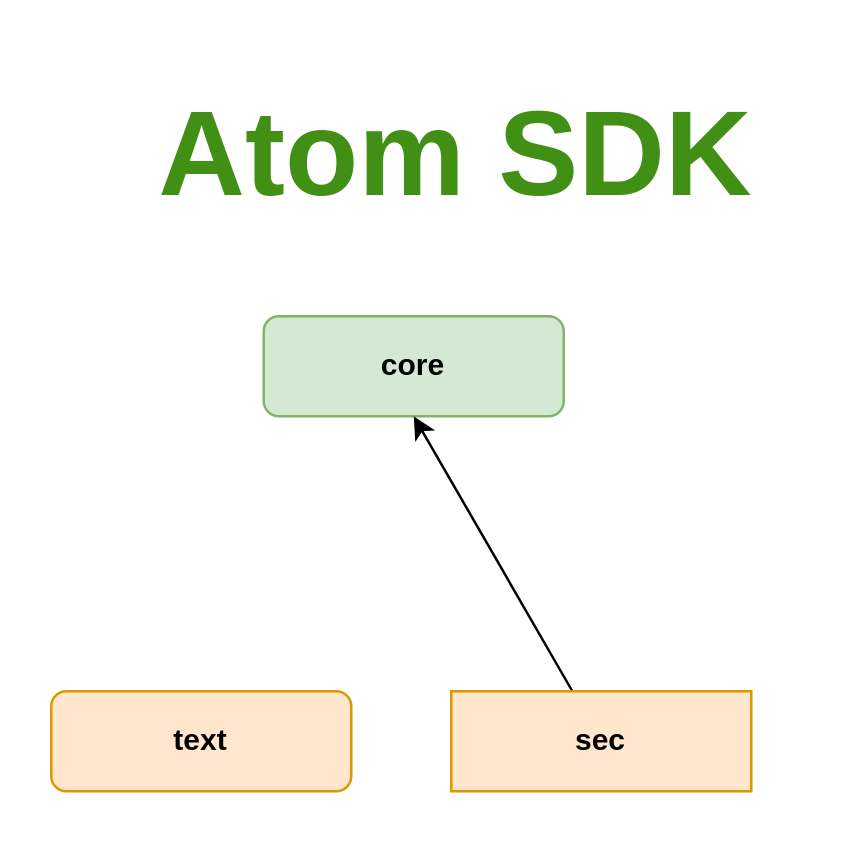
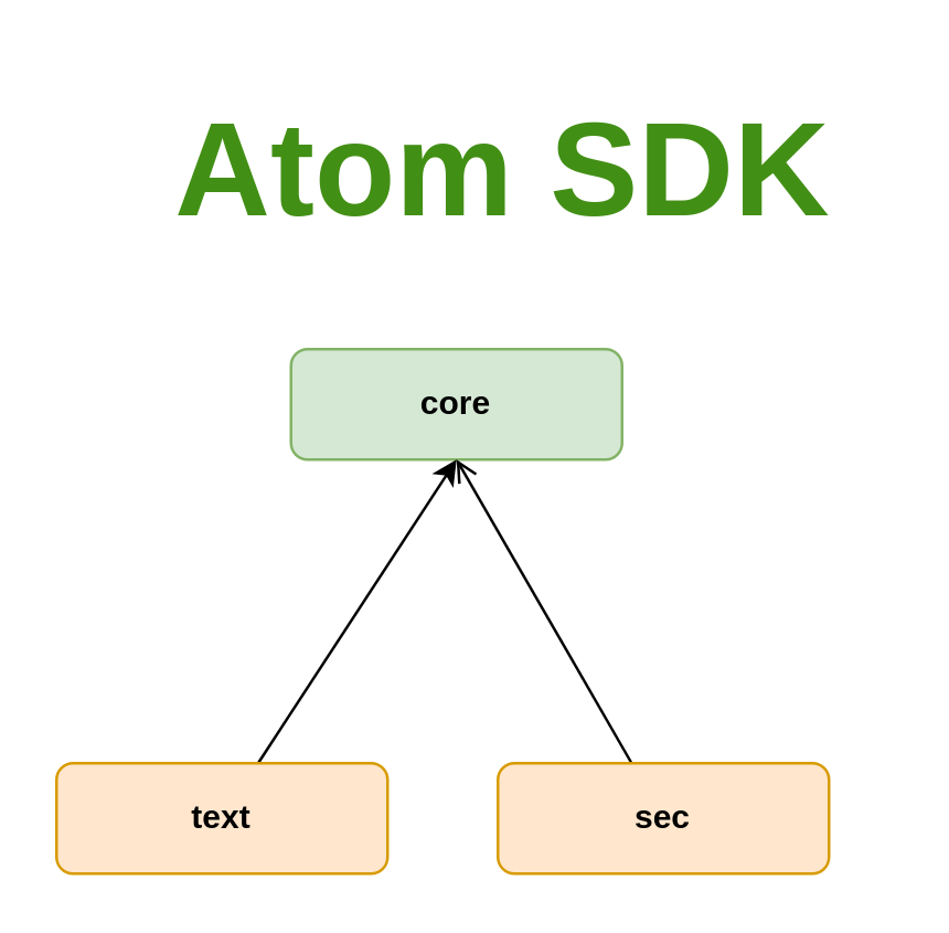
- <mxCell id="3" style="edgeStyle=none;rounded=0;orthogonalLoop=1;jettySize=auto;html=1;entryX=0.5;entryY=1;entryDx=0;entryDy=0;" parent="1" source="4" target="2" edge="1"><mxGeometry relative="1" as="geometry" /></mxCell>
+ <mxCell id="3" style="edgeStyle=none;rounded=0;orthogonalLoop=1;jettySize=auto;html=1;entryX=0.5;entryY=1;entryDx=0;entryDy=0;endArrow=open;" parent="1" source="4" target="2" edge="1"><mxGeometry relative="1" as="geometry" /></mxCell>
+ <mxCell id="5" style="edgeStyle=none;rounded=0;orthogonalLoop=1;jettySize=auto;html=1;entryX=0.5;entryY=1;entryDx=0;entryDy=0;" parent="1" source="6" target="2" edge="1"><mxGeometry relative="1" as="geometry" /></mxCell>
- <mxCell id="4" value="&lt;b&gt;sec&lt;/b&gt;" style="whiteSpace=wrap;html=1;fillColor=#ffe6cc;strokeColor=#d79b00;rounded=0;" parent="1" vertex="1"><mxGeometry x="180" y="270" width="120" height="40" as="geometry" /></mxCell>
+ <mxCell id="4" value="&lt;b&gt;sec&lt;/b&gt;" style="rounded=1;whiteSpace=wrap;html=1;fillColor=#ffe6cc;strokeColor=#d79b00;" parent="1" vertex="1"><mxGeometry x="180" y="270" width="120" height="40" as="geometry" /></mxCell>
